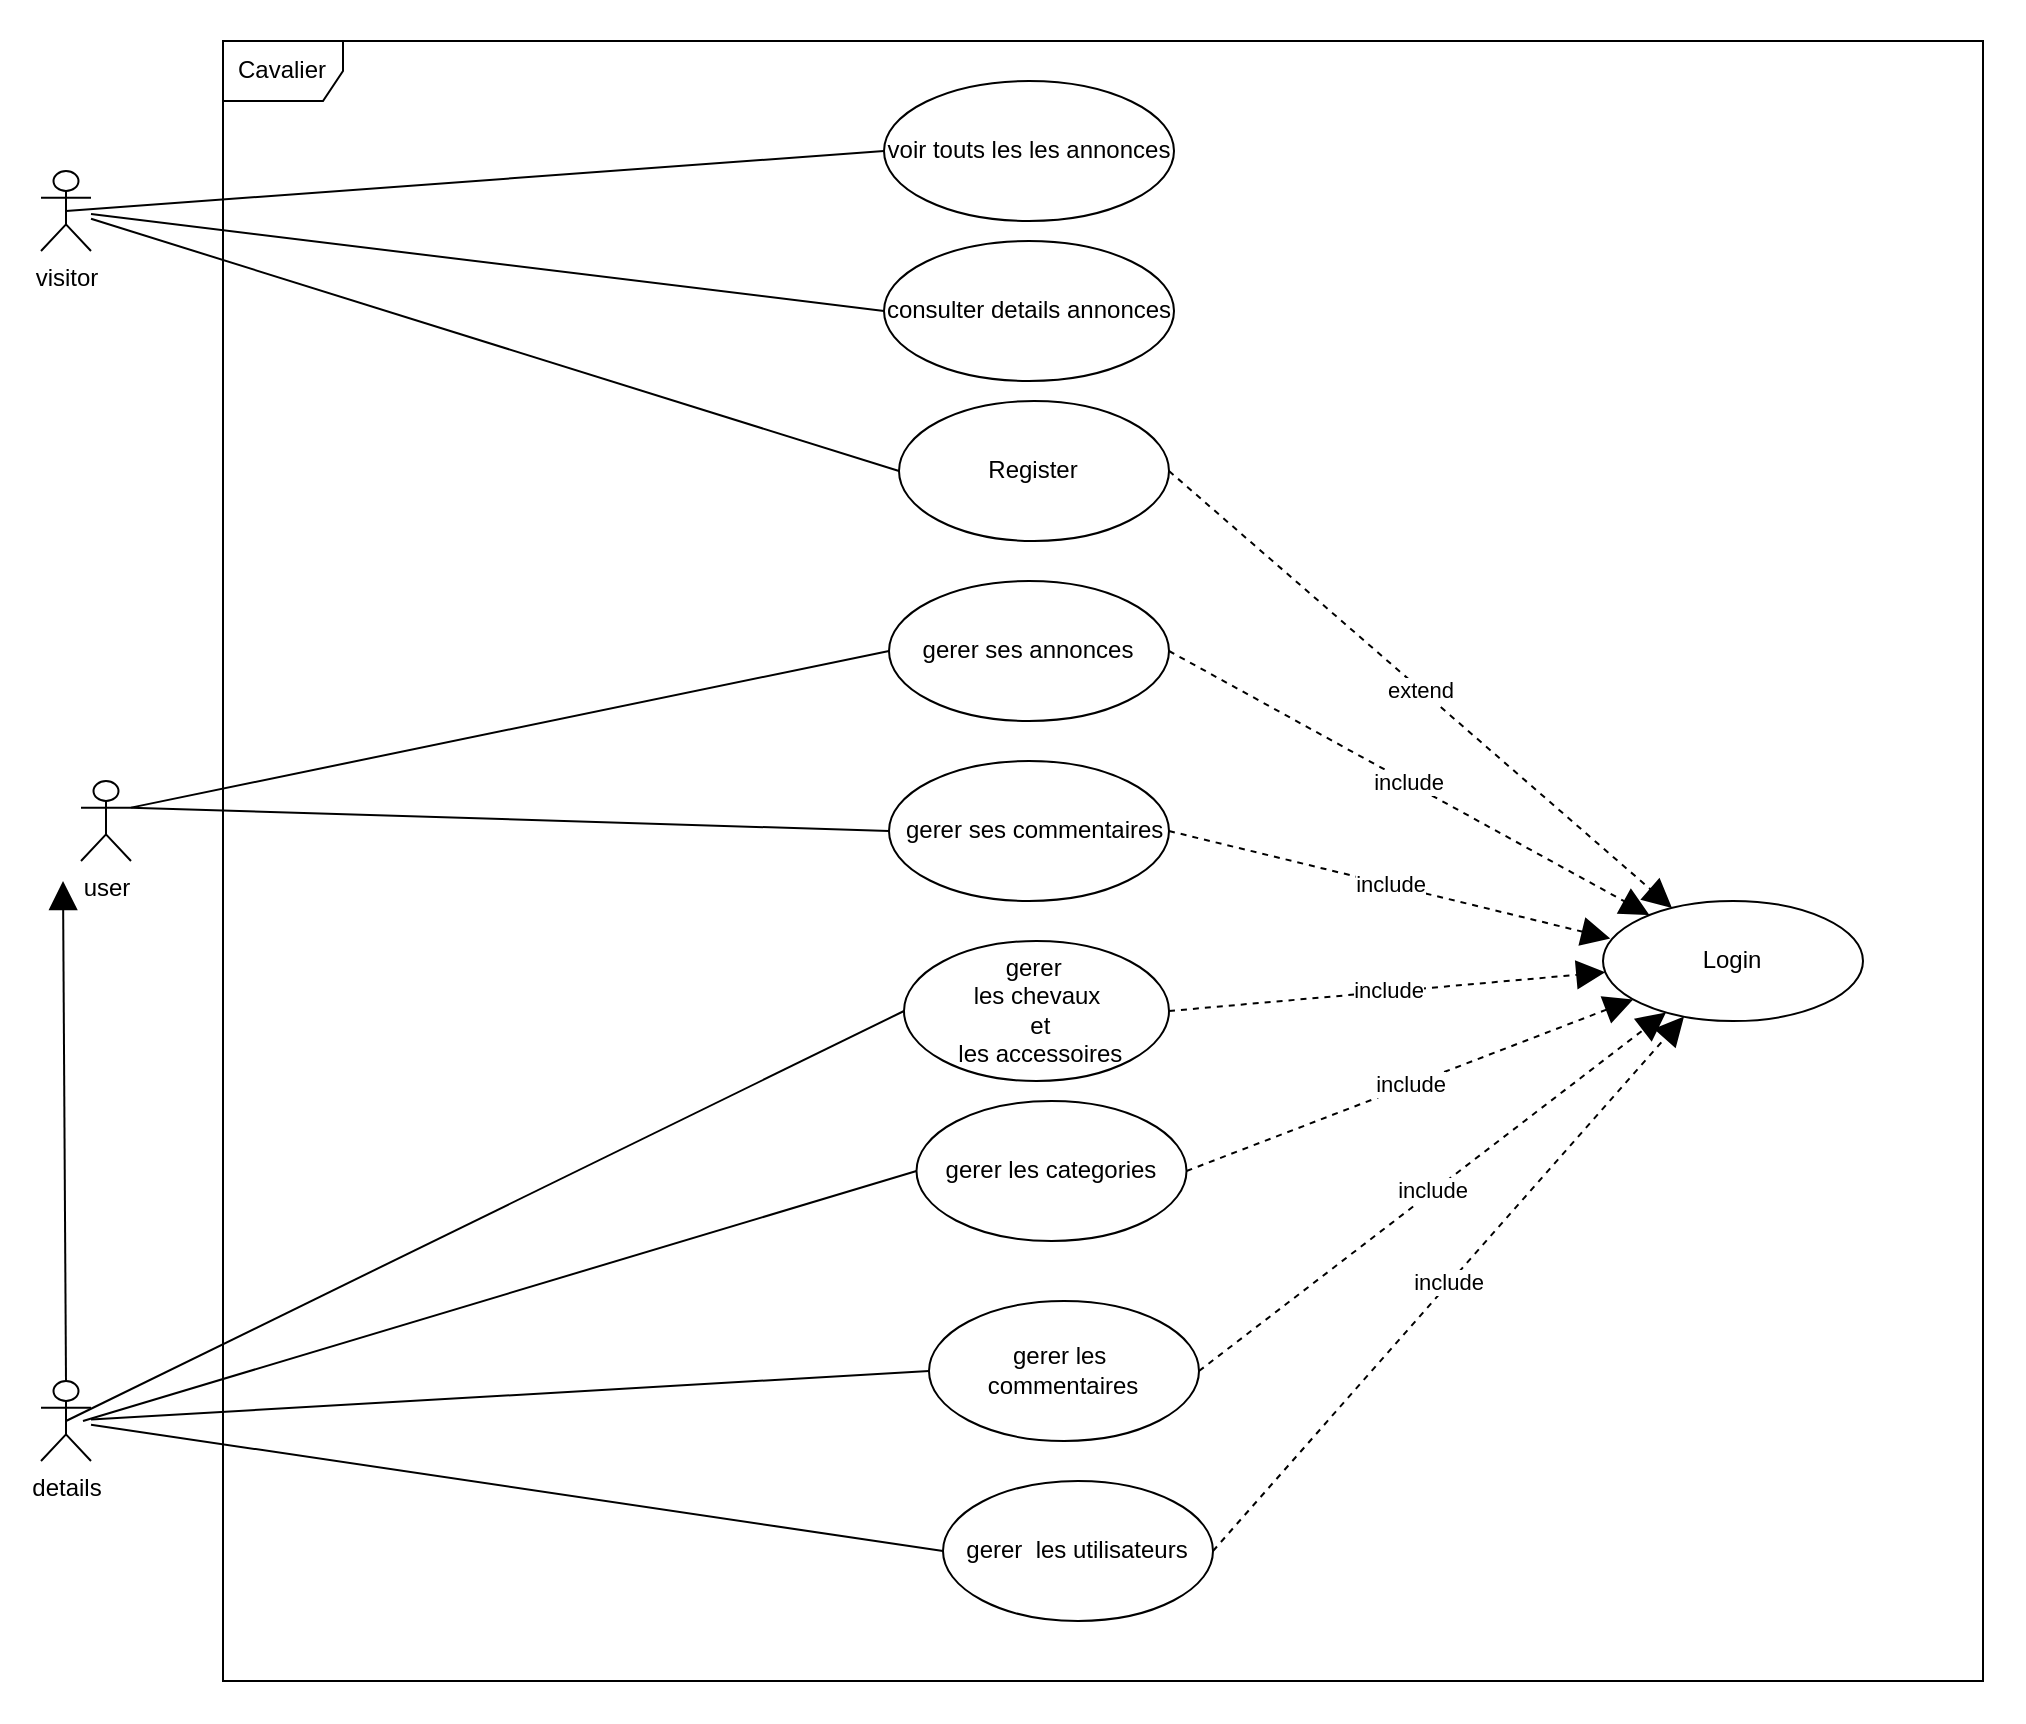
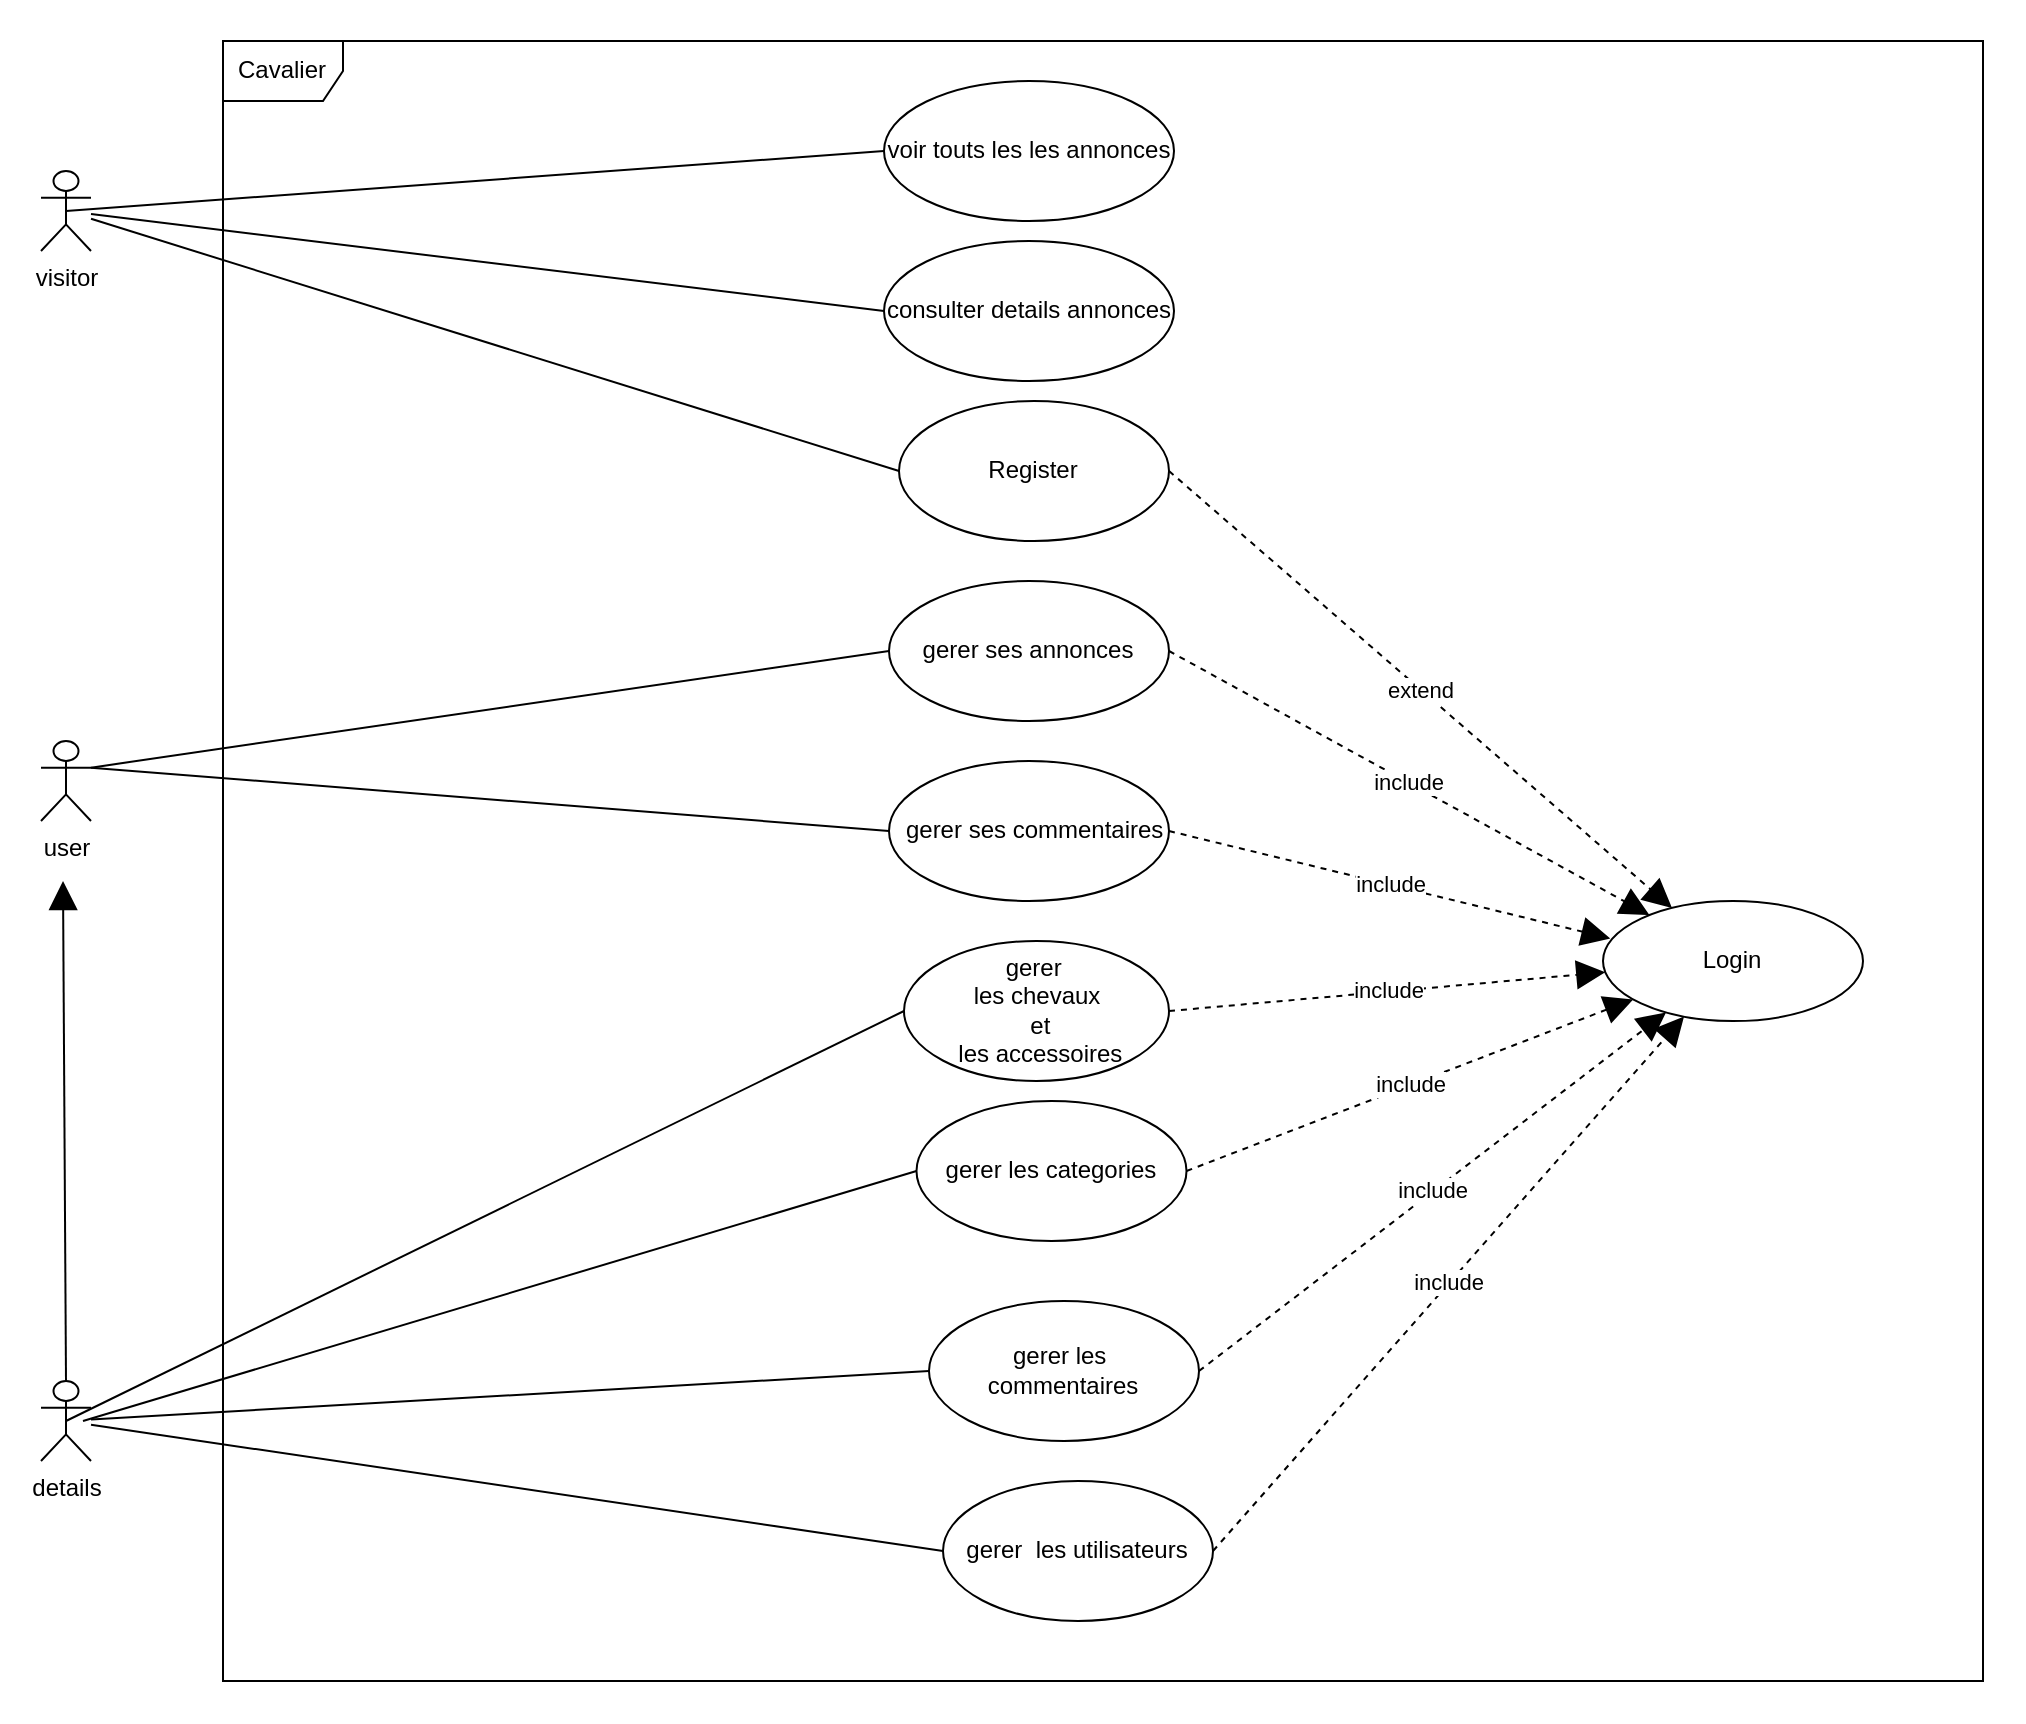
- <mxCell id="4" value="&lt;font color=&quot;#000000&quot;&gt;user&lt;/font&gt;" style="shape=umlActor;verticalLabelPosition=bottom;labelBackgroundColor=#ffffff;verticalAlign=top;html=1;outlineConnect=0;" parent="1" vertex="1"><mxGeometry x="40" y="390" width="25" height="40" as="geometry" /></mxCell>
+ <mxCell id="4" value="&lt;font color=&quot;#000000&quot;&gt;user&lt;/font&gt;" style="shape=umlActor;verticalLabelPosition=bottom;labelBackgroundColor=#ffffff;verticalAlign=top;html=1;outlineConnect=0;" parent="1" vertex="1"><mxGeometry x="20" y="370" width="25" height="40" as="geometry" /></mxCell>
